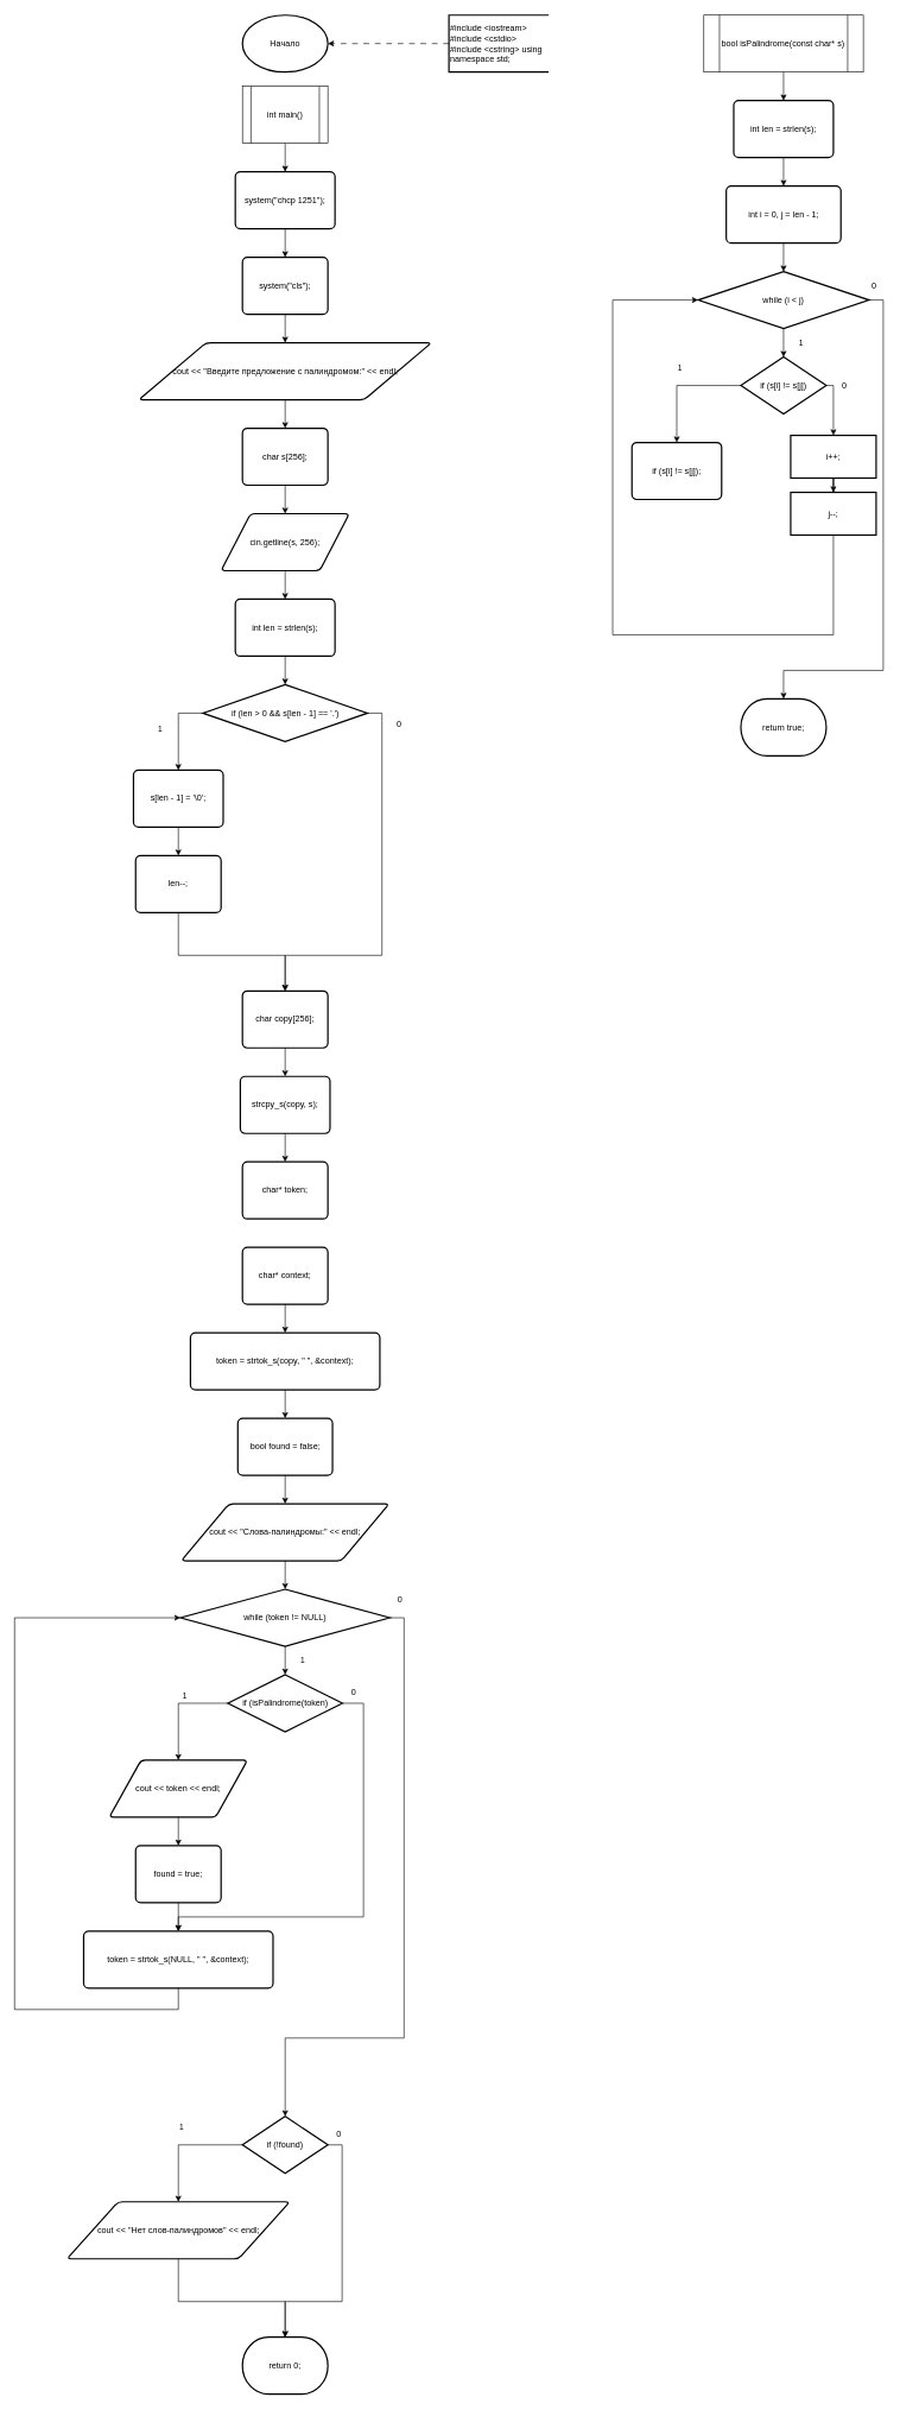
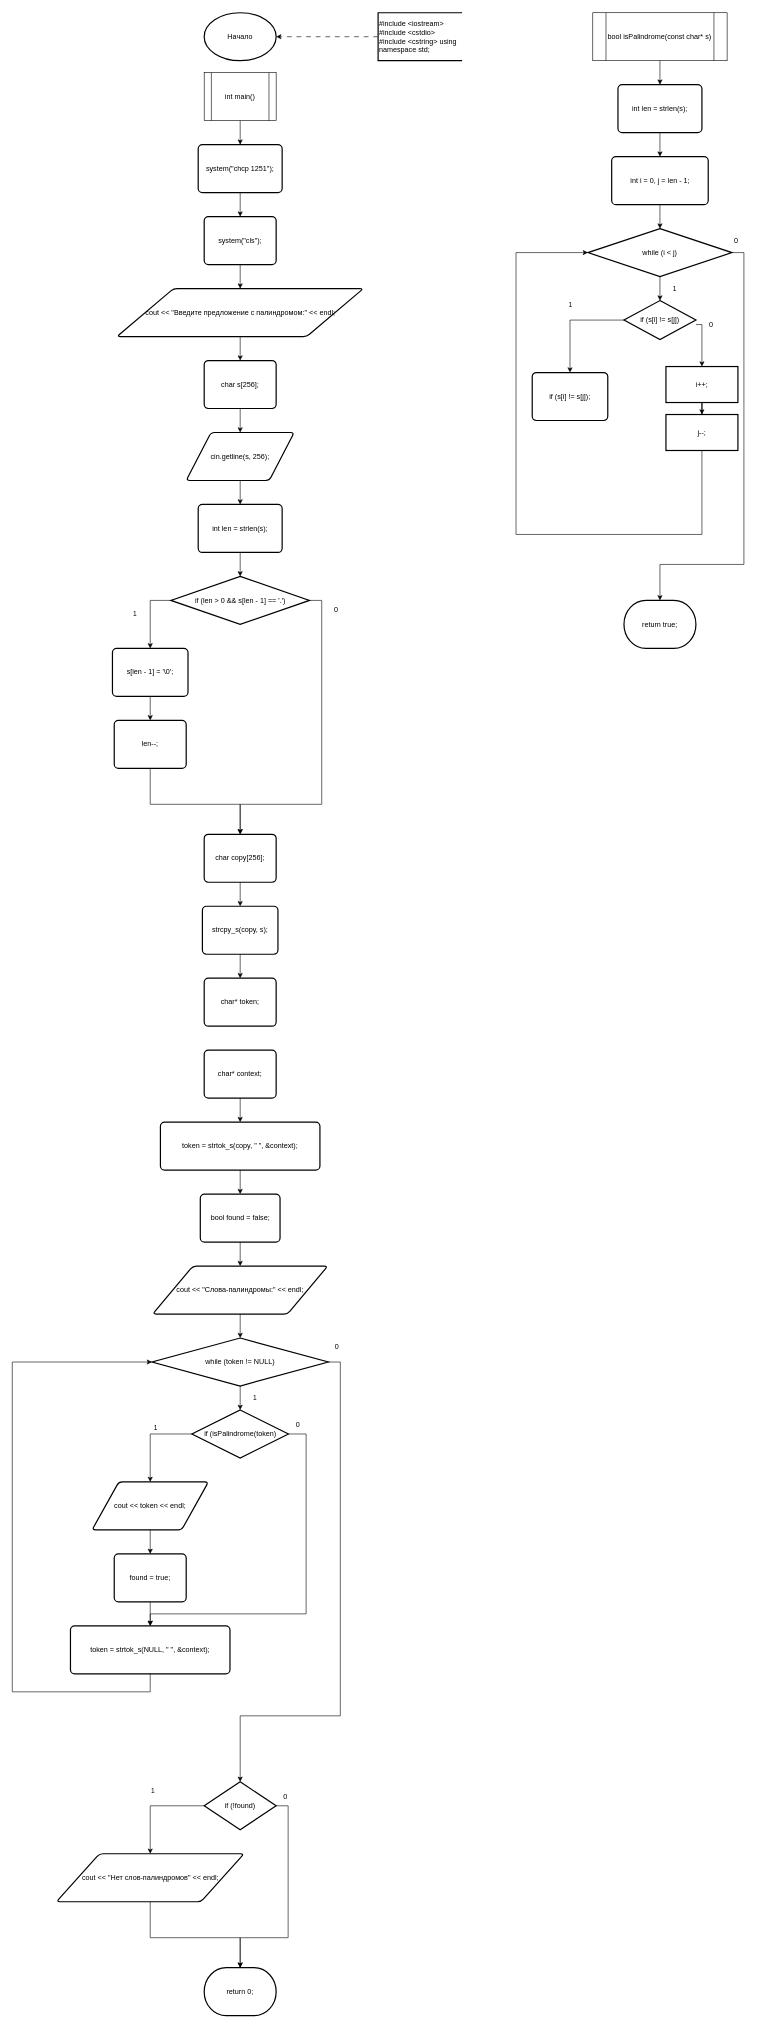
- <mxCell id="62" value="if (s[i] != s[j])" style="whiteSpace=wrap;rounded=0;dashed=0;strokeWidth=2;shape=mxgraph.flowchart.decision;" parent="1" vertex="1"><mxGeometry x="1040" y="500" width="120" height="80" as="geometry" /></mxCell>
+ <mxCell id="62" value="if (s[i] != s[j])" style="whiteSpace=wrap;rounded=0;dashed=0;strokeWidth=2;shape=mxgraph.flowchart.decision;" parent="1" vertex="1"><mxGeometry x="1040" y="500" width="120" height="65" as="geometry" /></mxCell>
- <mxCell id="67" value="return true;" style="whiteSpace=wrap;rounded=0;dashed=0;strokeWidth=2;shape=mxgraph.flowchart.terminator;" parent="1" vertex="1"><mxGeometry x="1040" y="980" width="120" height="80" as="geometry" /></mxCell>
+ <mxCell id="67" value="return true;" style="whiteSpace=wrap;rounded=0;dashed=0;strokeWidth=2;shape=mxgraph.flowchart.terminator;" parent="1" vertex="1"><mxGeometry x="1040" y="1000" width="120" height="80" as="geometry" /></mxCell>
